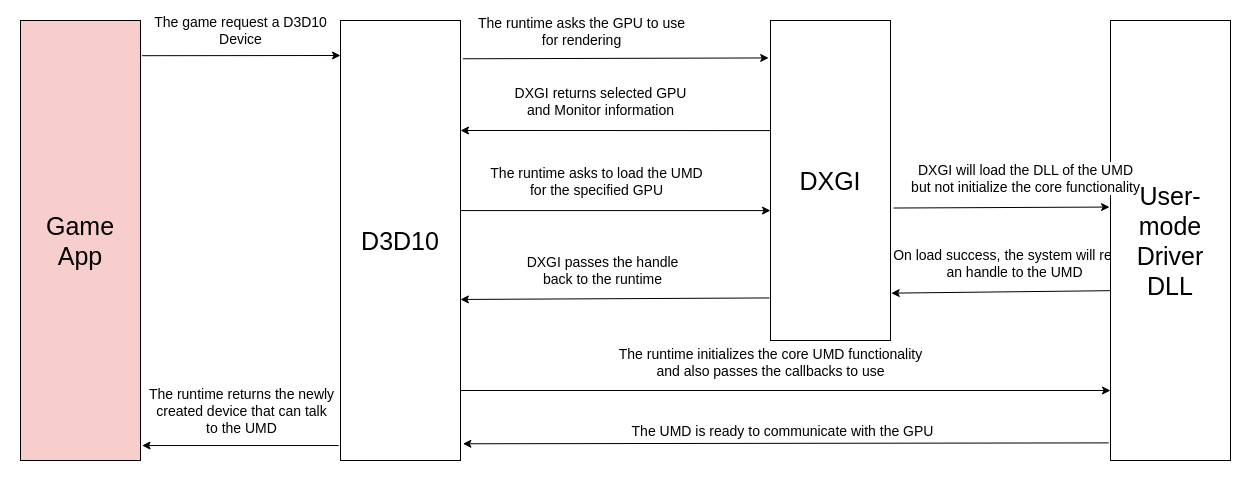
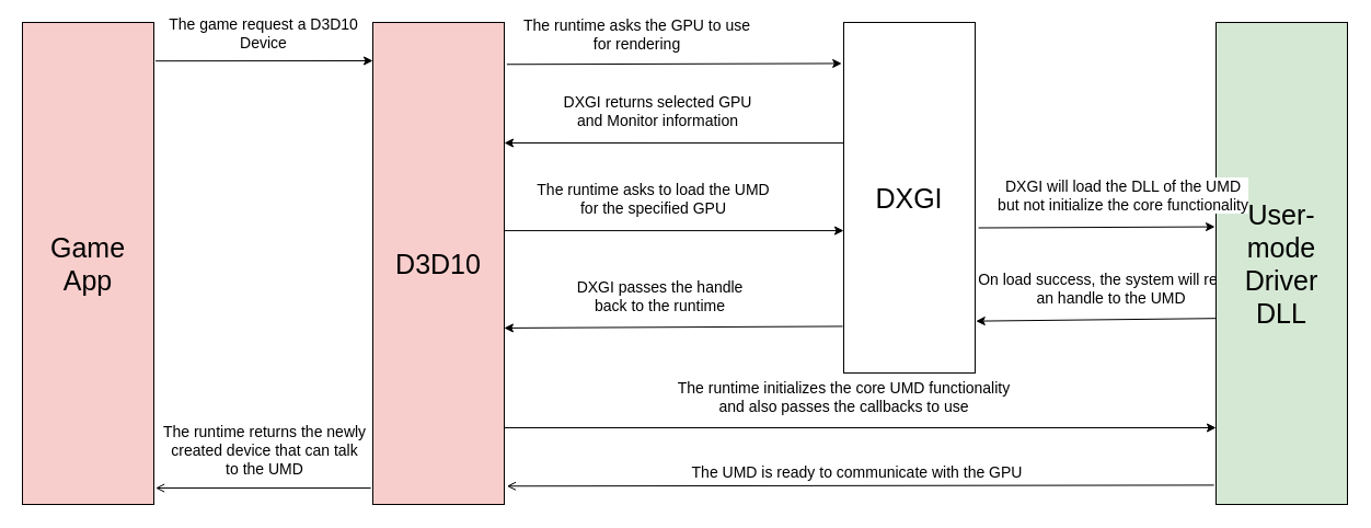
- <mxCell id="22" value="&lt;font style=&quot;font-size: 25px;&quot;&gt;D3D10&lt;/font&gt;" style="rounded=0;whiteSpace=wrap;html=1;" vertex="1" parent="1"><mxGeometry y="20" width="120" height="440" as="geometry" x="340" /></mxCell>
+ <mxCell id="22" value="&lt;font style=&quot;font-size: 25px;&quot;&gt;D3D10&lt;/font&gt;" style="rounded=0;whiteSpace=wrap;html=1;fillColor=#f8cecc;" vertex="1" parent="1"><mxGeometry y="20" width="120" height="440" as="geometry" x="340" /></mxCell>
- <mxCell id="6" value="&lt;font style=&quot;font-size: 25px;&quot;&gt;User-mode&lt;br&gt;Driver DLL&lt;/font&gt;" style="rounded=0;whiteSpace=wrap;html=1;" vertex="1" parent="1"><mxGeometry x="1110" y="20" width="120" height="440" as="geometry" /></mxCell>
+ <mxCell id="6" value="&lt;font style=&quot;font-size: 25px;&quot;&gt;User-mode&lt;br&gt;Driver DLL&lt;/font&gt;" style="rounded=0;whiteSpace=wrap;html=1;fillColor=#d5e8d4;" vertex="1" parent="1"><mxGeometry x="1110" y="20" width="120" height="440" as="geometry" /></mxCell>
- <mxCell id="4" style="edgeStyle=none;html=1;entryX=1.02;entryY=0.962;entryDx=0;entryDy=0;entryPerimeter=0;fontSize=14;exitX=-0.015;exitY=0.96;exitDx=0;exitDy=0;exitPerimeter=0;" edge="1" parent="1" source="6" target="22"><mxGeometry relative="1" as="geometry" /></mxCell>
+ <mxCell id="4" style="edgeStyle=none;html=1;entryX=1.02;entryY=0.962;entryDx=0;entryDy=0;entryPerimeter=0;fontSize=14;exitX=-0.015;exitY=0.96;exitDx=0;exitDy=0;exitPerimeter=0;endArrow=open;" edge="1" parent="1" source="6" target="22"><mxGeometry relative="1" as="geometry" /></mxCell>
- <mxCell id="20" style="edgeStyle=none;html=1;entryX=1.013;entryY=0.966;entryDx=0;entryDy=0;entryPerimeter=0;fontSize=14;exitX=-0.015;exitY=0.966;exitDx=0;exitDy=0;exitPerimeter=0;" edge="1" parent="1" source="22" target="24"><mxGeometry relative="1" as="geometry" /></mxCell>
+ <mxCell id="20" style="edgeStyle=none;html=1;entryX=1.013;entryY=0.966;entryDx=0;entryDy=0;entryPerimeter=0;fontSize=14;exitX=-0.015;exitY=0.966;exitDx=0;exitDy=0;exitPerimeter=0;endArrow=open;" edge="1" parent="1" source="22" target="24"><mxGeometry relative="1" as="geometry" /></mxCell>
